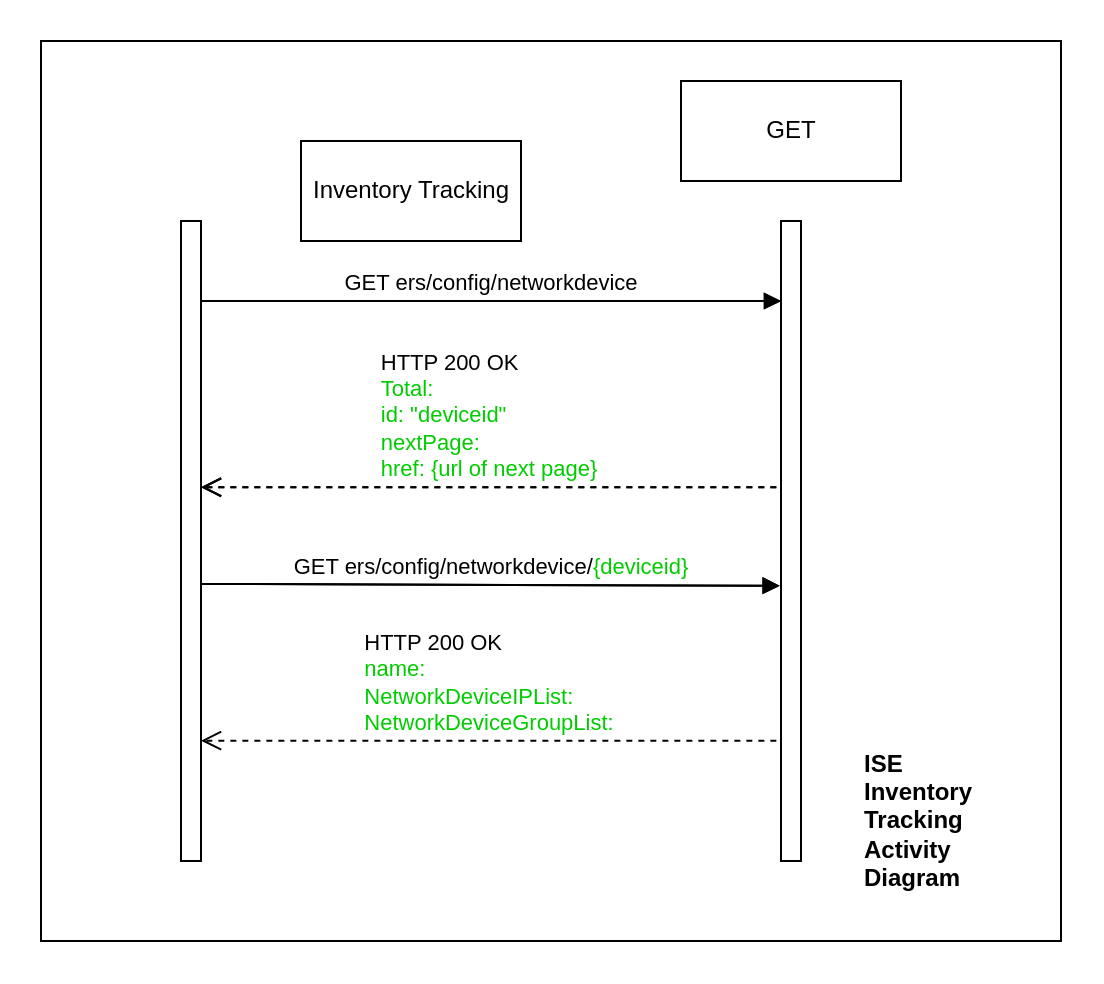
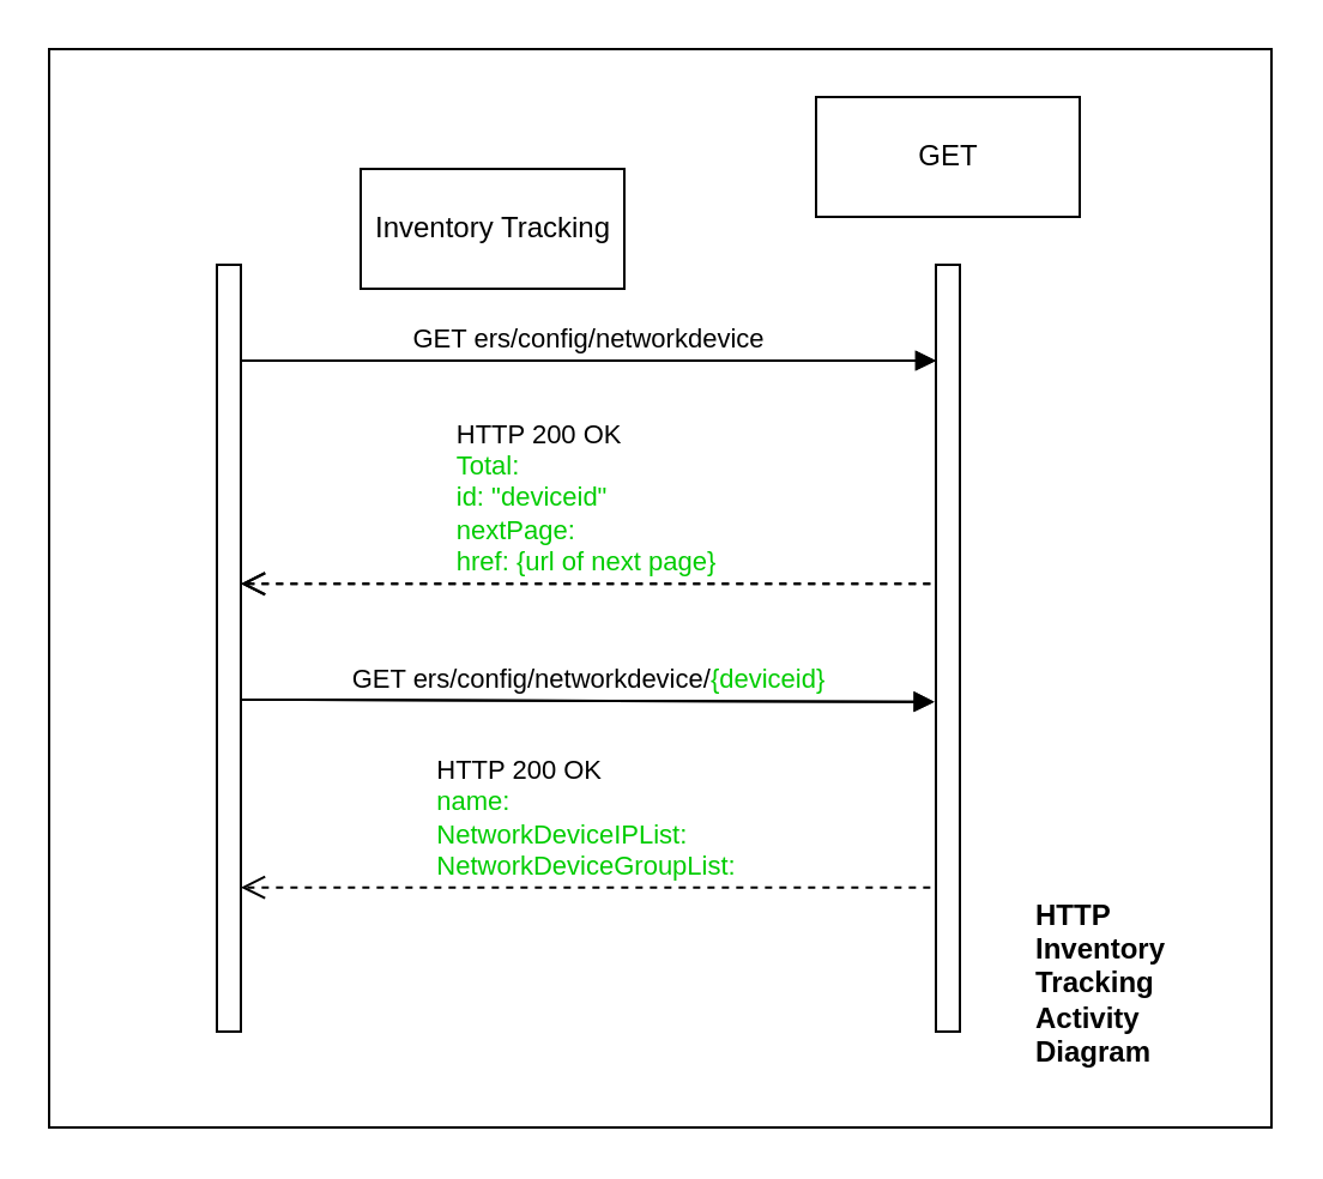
- <mxCell id="11" value="&lt;b&gt;ISE&lt;br&gt;Inventory Tracking&amp;nbsp;&lt;br&gt;Activity Diagram&lt;br&gt;&lt;/b&gt;" style="text;html=1;strokeColor=none;fillColor=none;align=left;verticalAlign=middle;whiteSpace=wrap;rounded=0;" parent="1" vertex="1"><mxGeometry x="430" y="370" width="80" height="80" as="geometry" /></mxCell>
+ <mxCell id="11" value="&lt;b&gt;HTTP&lt;br&gt;Inventory Tracking&amp;nbsp;&lt;br&gt;Activity Diagram&lt;br&gt;&lt;/b&gt;" style="text;html=1;strokeColor=none;fillColor=none;align=left;verticalAlign=middle;whiteSpace=wrap;rounded=0;" parent="1" vertex="1"><mxGeometry x="430" y="370" width="80" height="80" as="geometry" /></mxCell>
